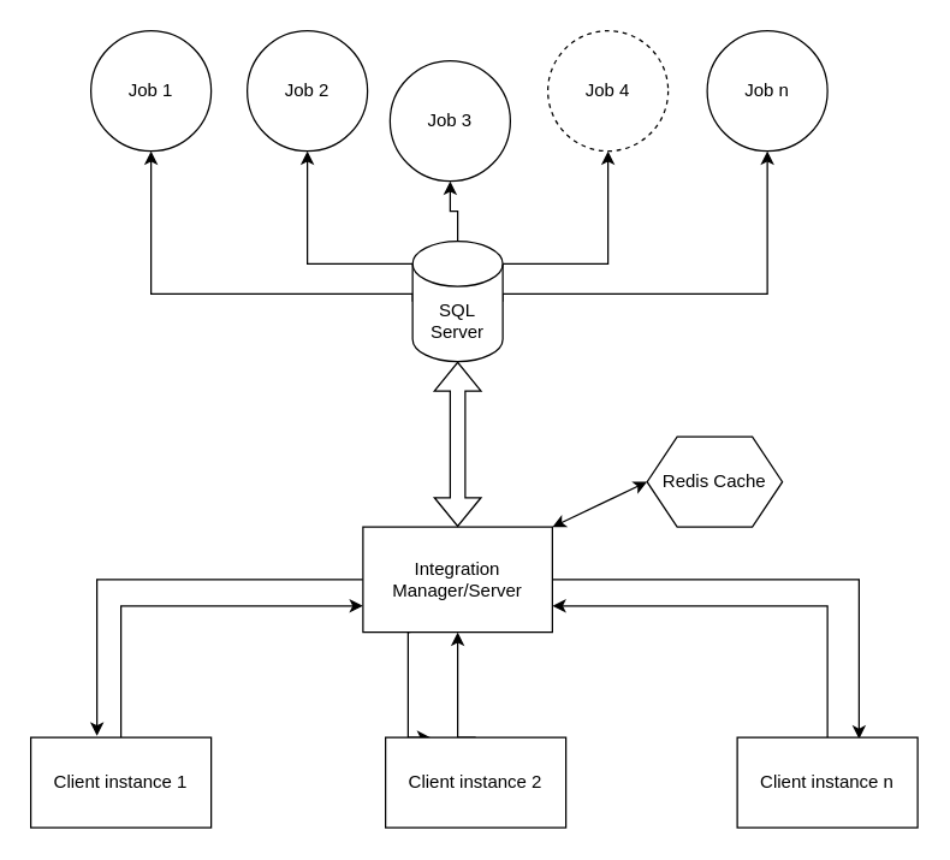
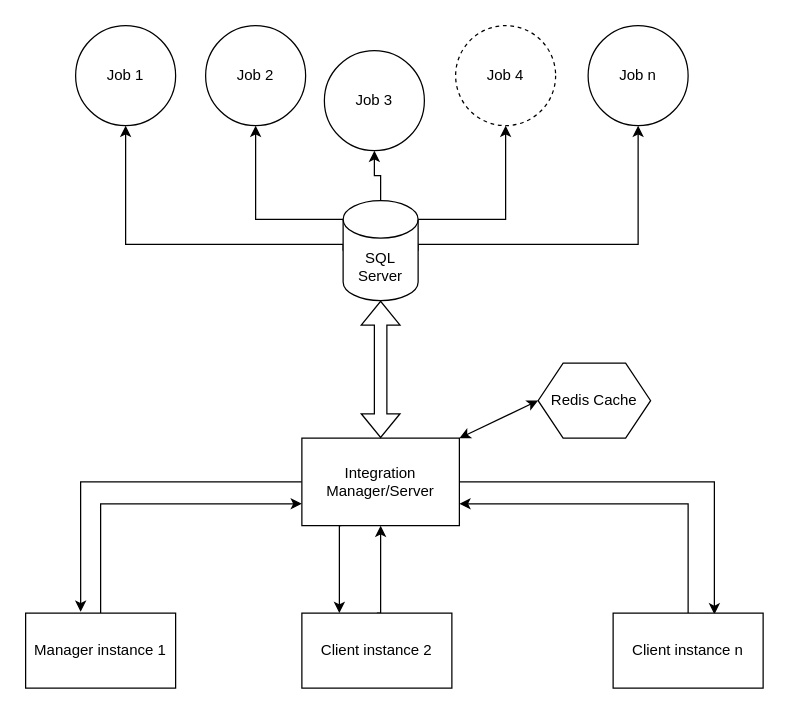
- <mxCell id="18" value="Client instance 1" style="rounded=0;whiteSpace=wrap;html=1;" parent="1" vertex="1"><mxGeometry x="20" y="490" width="120" height="60" as="geometry" /></mxCell>
+ <mxCell id="18" value="Manager instance 1" style="rounded=0;whiteSpace=wrap;html=1;" parent="1" vertex="1"><mxGeometry x="20" y="490" width="120" height="60" as="geometry" /></mxCell>
- <mxCell id="22" value="Client instance 2" style="rounded=0;whiteSpace=wrap;html=1;" parent="1" vertex="1"><mxGeometry x="256" y="490" width="120" height="60" as="geometry" /></mxCell>
+ <mxCell id="22" value="Client instance 2" style="rounded=0;whiteSpace=wrap;html=1;" parent="1" vertex="1"><mxGeometry x="241" y="490" width="120" height="60" as="geometry" /></mxCell>
